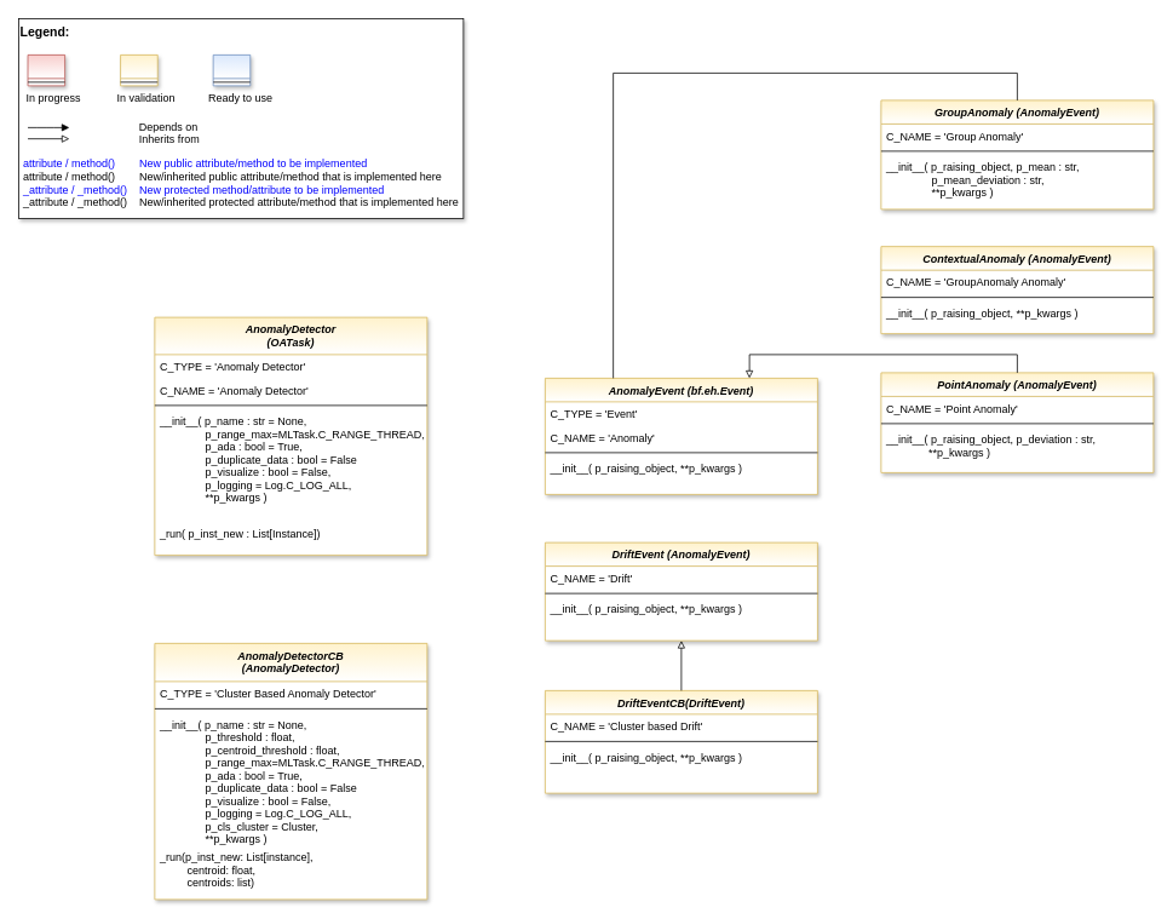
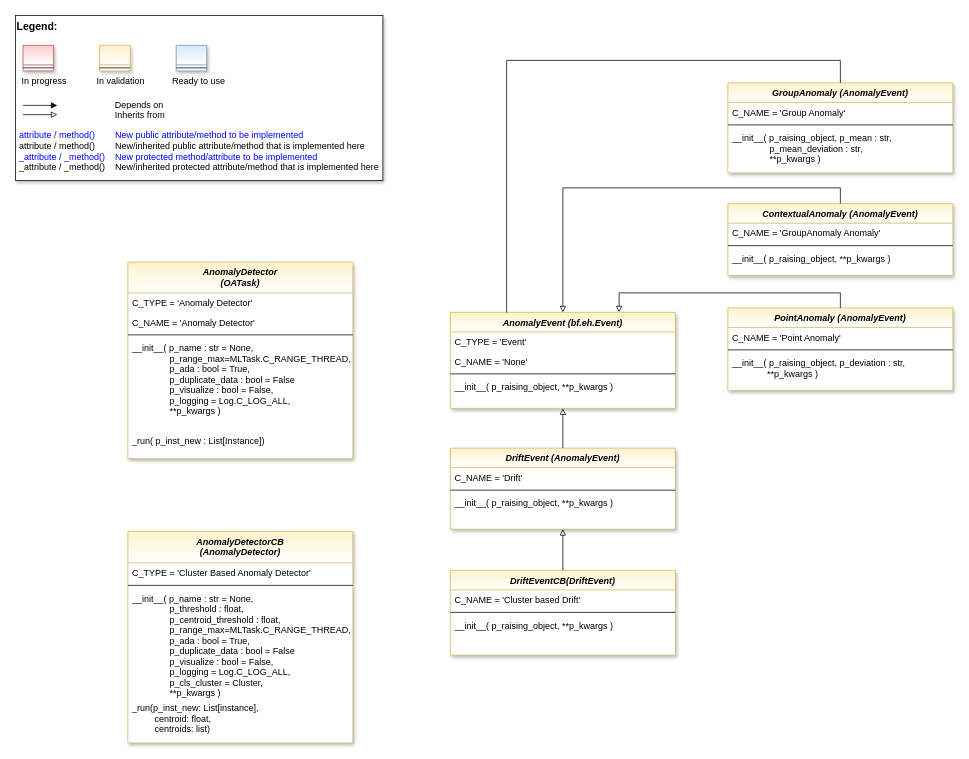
+ <mxCell id="50" style="edgeStyle=orthogonalEdgeStyle;rounded=0;orthogonalLoop=1;jettySize=auto;html=1;fontColor=#0000FF;endArrow=block;endFill=0;entryX=0.5;entryY=0;entryDx=0;entryDy=0;exitX=0.5;exitY=0;exitDx=0;exitDy=0;" parent="1" source="45" target="18" edge="1"><mxGeometry relative="1" as="geometry"><mxPoint x="760" y="140" as="targetPoint" /><Array as="points"><mxPoint x="1120" y="250" /><mxPoint x="750" y="250" /></Array><mxPoint x="760" y="290" as="sourcePoint" /></mxGeometry></mxCell>
- <mxCell id="20" value="C_NAME = 'Anomaly'" style="text;align=left;verticalAlign=top;spacingLeft=4;spacingRight=4;overflow=hidden;rotatable=0;points=[[0,0.5],[1,0.5]];portConstraint=eastwest;fontColor=default;" parent="18" vertex="1"><mxGeometry y="52" width="300" height="26" as="geometry" /></mxCell>
+ <mxCell id="20" value="C_NAME = 'None'" style="text;align=left;verticalAlign=top;spacingLeft=4;spacingRight=4;overflow=hidden;rotatable=0;points=[[0,0.5],[1,0.5]];portConstraint=eastwest;fontColor=default;" parent="18" vertex="1"><mxGeometry y="52" width="300" height="26" as="geometry" /></mxCell>
+ <mxCell id="36" style="edgeStyle=orthogonalEdgeStyle;rounded=0;orthogonalLoop=1;jettySize=auto;html=1;fontColor=#0000FF;endArrow=block;endFill=0;exitX=0.5;exitY=0;exitDx=0;exitDy=0;entryX=0.5;entryY=1;entryDx=0;entryDy=0;" parent="1" source="32" target="18" edge="1"><mxGeometry relative="1" as="geometry"><mxPoint x="760" y="580" as="targetPoint" /><Array as="points"><mxPoint x="750" y="590" /><mxPoint x="750" y="590" /></Array><mxPoint x="1140" y="500" as="sourcePoint" /></mxGeometry></mxCell>
